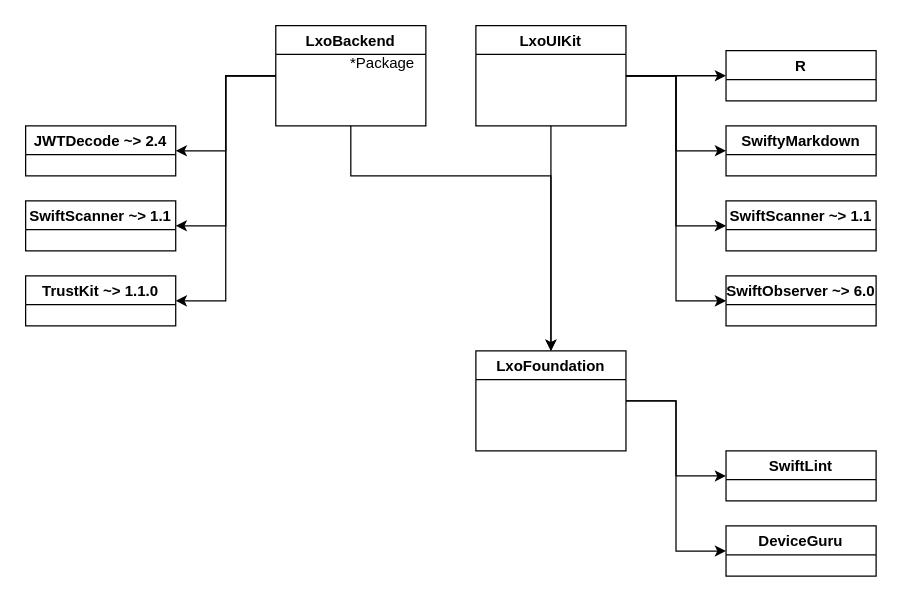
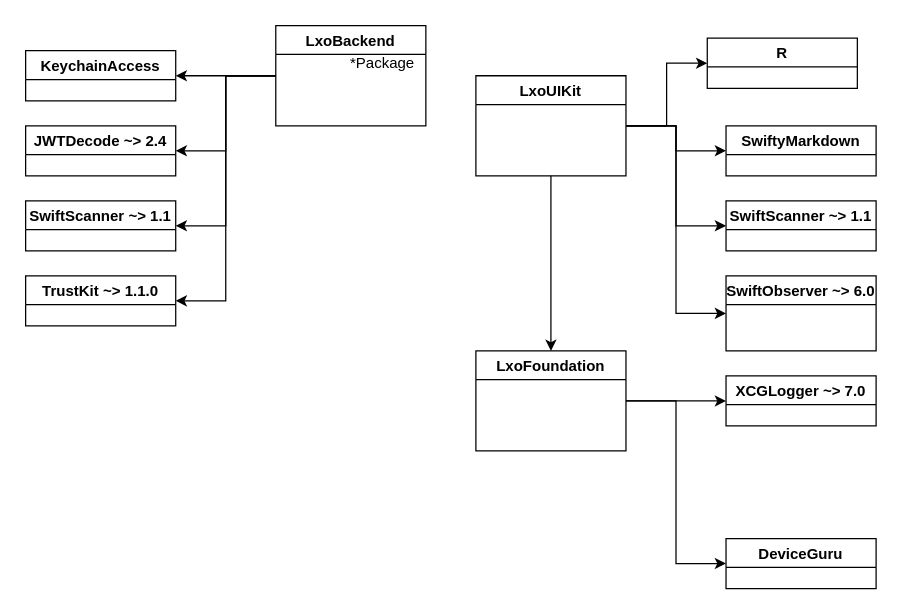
+ <mxCell id="28" value="KeychainAccess" style="swimlane;" vertex="1" parent="1"><mxGeometry x="20" y="40" width="120" height="40" as="geometry" /></mxCell>
+ <mxCell id="23" style="edgeStyle=orthogonalEdgeStyle;rounded=0;orthogonalLoop=1;jettySize=auto;html=1;entryX=1;entryY=0.5;entryDx=0;entryDy=0;" edge="1" parent="1" source="24" target="28"><mxGeometry relative="1" as="geometry" /></mxCell>
- <mxCell id="14" value="LxoUIKit" style="swimlane;" vertex="1" parent="1"><mxGeometry x="380" y="20" width="120" height="80" as="geometry" /></mxCell>
+ <mxCell id="14" value="LxoUIKit" style="swimlane;" vertex="1" parent="1"><mxGeometry x="380" y="60" width="120" height="80" as="geometry" /></mxCell>
- <mxCell id="17" value="R" style="swimlane;" vertex="1" parent="1"><mxGeometry x="580" y="40" width="120" height="40" as="geometry" /></mxCell>
+ <mxCell id="17" value="R" style="swimlane;" vertex="1" parent="1"><mxGeometry x="565" y="30" width="120" height="40" as="geometry" /></mxCell>
- <mxCell id="19" style="edgeStyle=orthogonalEdgeStyle;rounded=0;orthogonalLoop=1;jettySize=auto;html=1;entryX=0.5;entryY=0;entryDx=0;entryDy=0;" edge="1" parent="1" source="24" target="5"><mxGeometry relative="1" as="geometry"><Array as="points"><mxPoint x="280" y="140" /><mxPoint x="440" y="140" /></Array></mxGeometry></mxCell>
- <mxCell id="18" value="SwiftObserver ~&gt; 6.0" style="swimlane;" vertex="1" parent="1"><mxGeometry x="580" y="220" width="120" height="40" as="geometry" /></mxCell>
+ <mxCell id="18" value="SwiftObserver ~&gt; 6.0" style="swimlane;" vertex="1" parent="1"><mxGeometry x="580" y="220" width="120" height="60" as="geometry" /></mxCell>
+ <mxCell id="4" style="edgeStyle=orthogonalEdgeStyle;rounded=0;orthogonalLoop=1;jettySize=auto;html=1;entryX=0;entryY=0.5;entryDx=0;entryDy=0;" edge="1" parent="1" source="5" target="6"><mxGeometry relative="1" as="geometry" /></mxCell>
+ <mxCell id="6" value="XCGLogger ~&gt; 7.0" style="swimlane;" vertex="1" parent="1"><mxGeometry x="580" y="300" width="120" height="40" as="geometry" /></mxCell>
- <mxCell id="3" style="edgeStyle=orthogonalEdgeStyle;rounded=0;orthogonalLoop=1;jettySize=auto;html=1;entryX=0;entryY=0.5;entryDx=0;entryDy=0;" edge="1" parent="1" source="5" target="7"><mxGeometry relative="1" as="geometry" /></mxCell>
- <mxCell id="7" value="SwiftLint" style="swimlane;" vertex="1" parent="1"><mxGeometry x="580" y="360" width="120" height="40" as="geometry" /></mxCell>
- <mxCell id="8" value="DeviceGuru" style="swimlane;" vertex="1" parent="1"><mxGeometry x="580" y="420" width="120" height="40" as="geometry" /></mxCell>
+ <mxCell id="8" value="DeviceGuru" style="swimlane;" vertex="1" parent="1"><mxGeometry x="580" y="430" width="120" height="40" as="geometry" /></mxCell>
